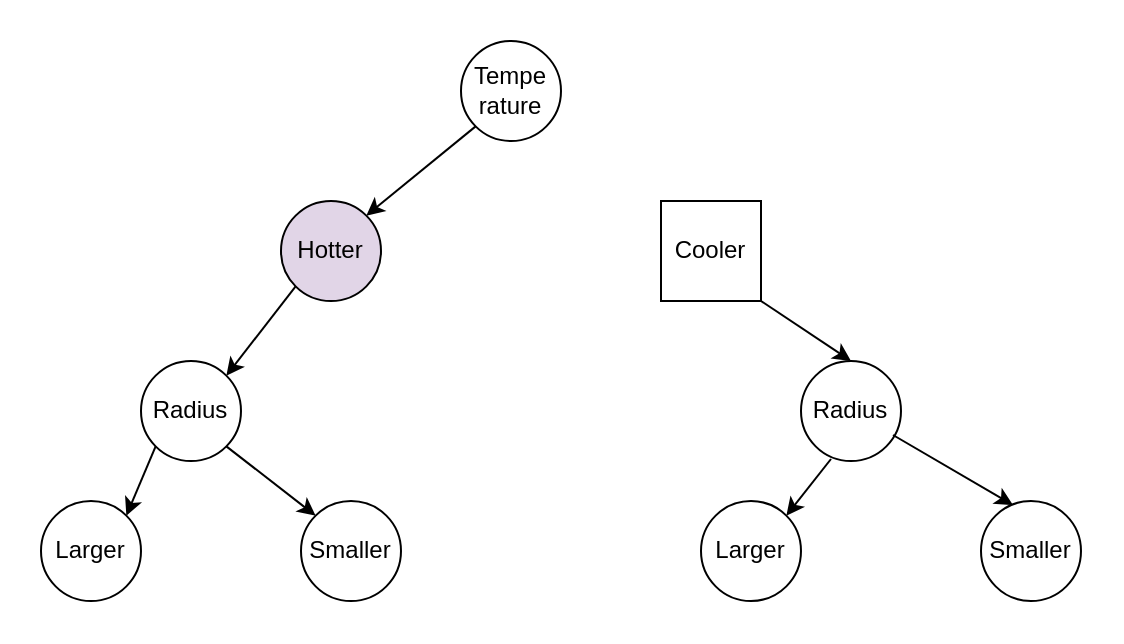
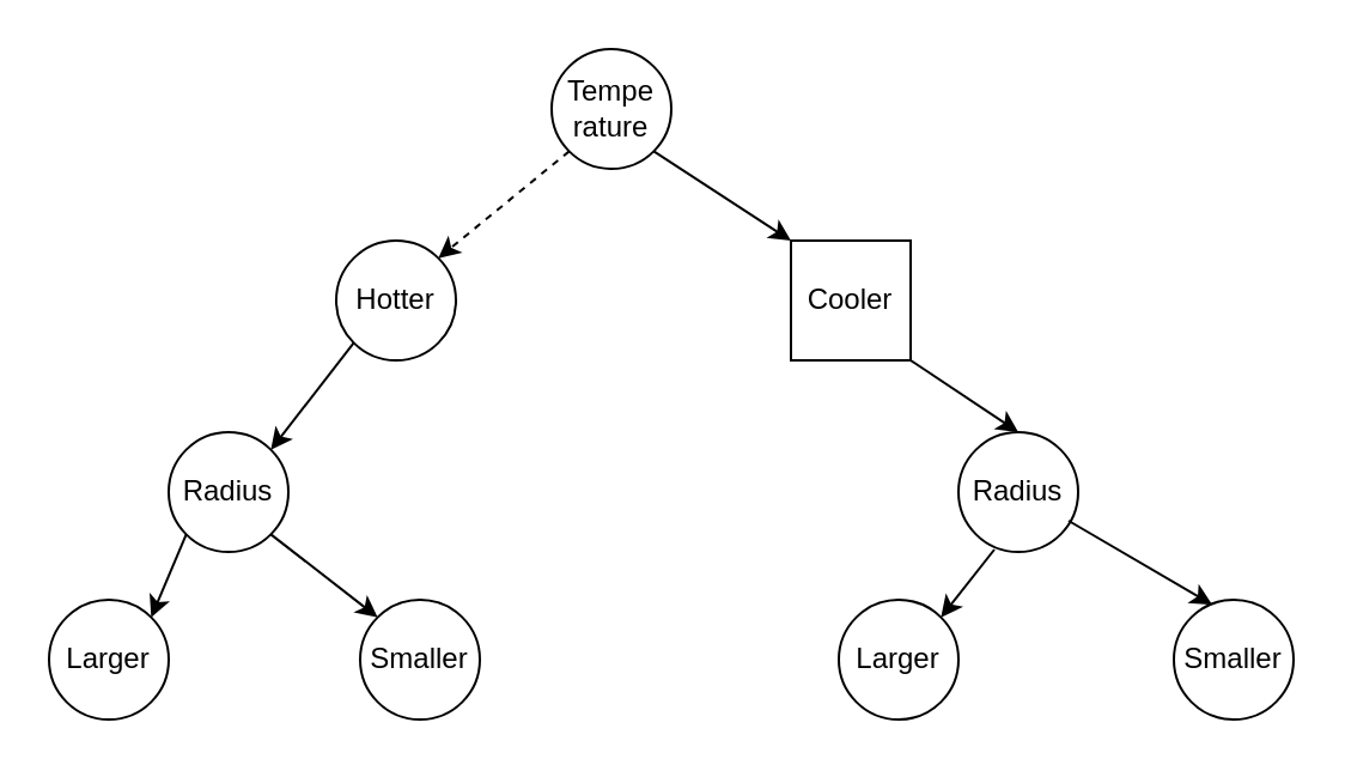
+ <mxCell id="15" value="" style="endArrow=classic;html=1;rounded=0;exitX=1;exitY=1;exitDx=0;exitDy=0;entryX=0;entryY=0;entryDx=0;entryDy=0;" edge="1" parent="1" source="2" target="3"><mxGeometry width="50" height="50" relative="1" as="geometry"><mxPoint x="360" y="80" as="sourcePoint" /><mxPoint x="410" y="30" as="targetPoint" /></mxGeometry></mxCell>
- <mxCell id="11" value="" style="endArrow=classic;html=1;rounded=0;exitX=0;exitY=1;exitDx=0;exitDy=0;entryX=1;entryY=0;entryDx=0;entryDy=0;" edge="1" parent="1" source="2" target="4"><mxGeometry width="50" height="50" relative="1" as="geometry"><mxPoint x="-30" y="100" as="sourcePoint" /><mxPoint x="20" y="50" as="targetPoint" /></mxGeometry></mxCell>
+ <mxCell id="11" value="" style="endArrow=classic;html=1;rounded=0;exitX=0;exitY=1;exitDx=0;exitDy=0;entryX=1;entryY=0;entryDx=0;entryDy=0;dashed=1;" edge="1" parent="1" source="2" target="4"><mxGeometry width="50" height="50" relative="1" as="geometry"><mxPoint x="-30" y="100" as="sourcePoint" /><mxPoint x="20" y="50" as="targetPoint" /></mxGeometry></mxCell>
- <mxCell id="4" value="Hotter" style="ellipse;whiteSpace=wrap;html=1;aspect=fixed;fillColor=#e1d5e7;" vertex="1" parent="1"><mxGeometry x="140" y="100" width="50" height="50" as="geometry" /></mxCell>
+ <mxCell id="4" value="Hotter" style="ellipse;whiteSpace=wrap;html=1;aspect=fixed;" vertex="1" parent="1"><mxGeometry x="140" y="100" width="50" height="50" as="geometry" /></mxCell>
